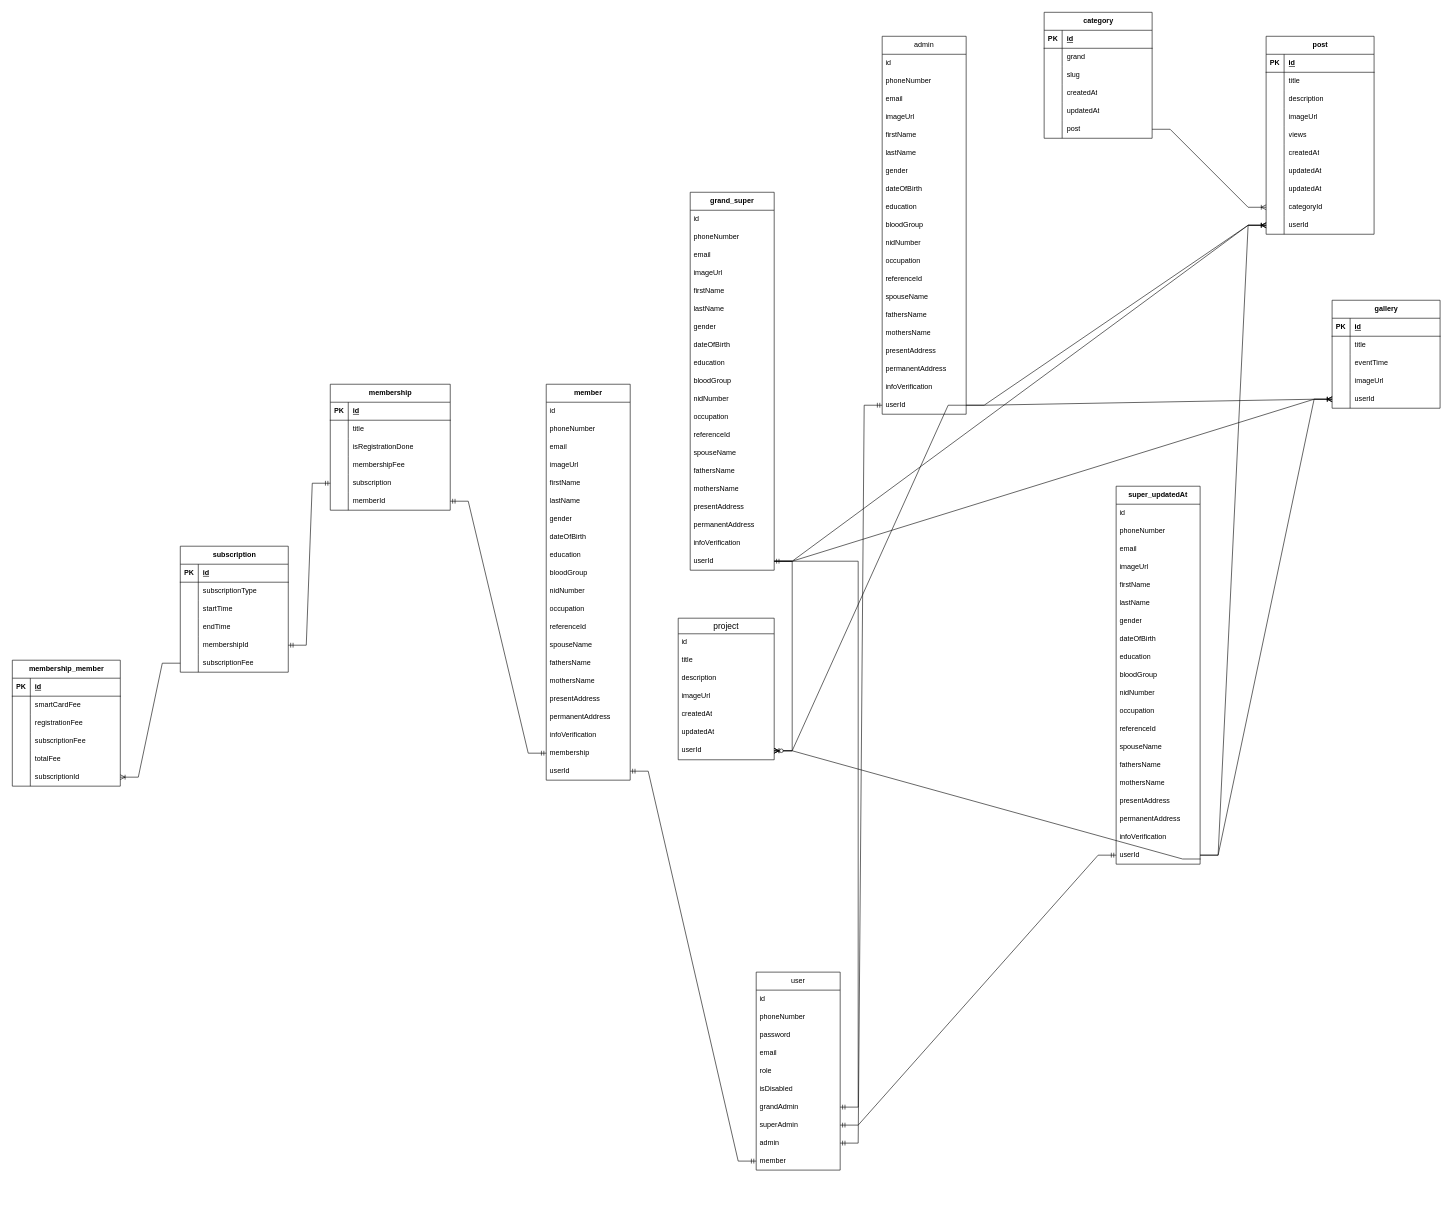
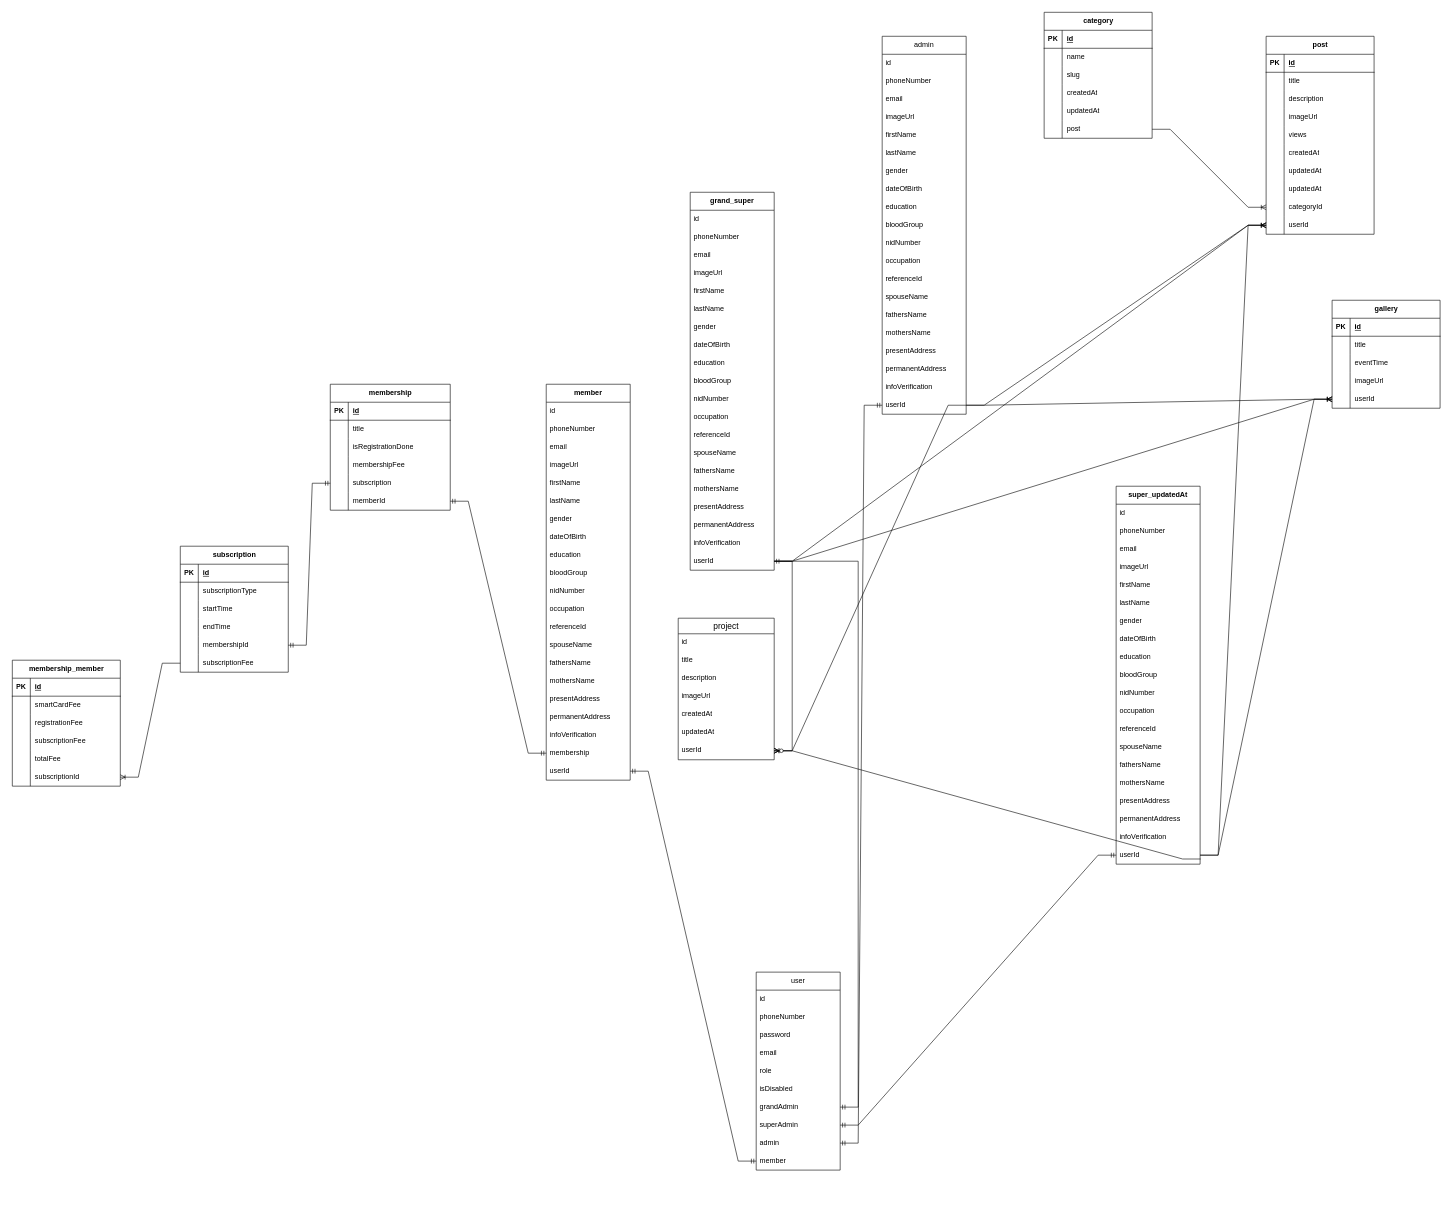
- <mxCell id="229" value="grand" style="shape=partialRectangle;connectable=0;fillColor=none;top=0;left=0;bottom=0;right=0;align=left;spacingLeft=6;overflow=hidden;whiteSpace=wrap;html=1;" parent="227" vertex="1"><mxGeometry x="30" width="150" height="30" as="geometry"><mxRectangle width="150" height="30" as="alternateBounds" /></mxGeometry></mxCell>
+ <mxCell id="229" value="name" style="shape=partialRectangle;connectable=0;fillColor=none;top=0;left=0;bottom=0;right=0;align=left;spacingLeft=6;overflow=hidden;whiteSpace=wrap;html=1;" parent="227" vertex="1"><mxGeometry x="30" width="150" height="30" as="geometry"><mxRectangle width="150" height="30" as="alternateBounds" /></mxGeometry></mxCell>
